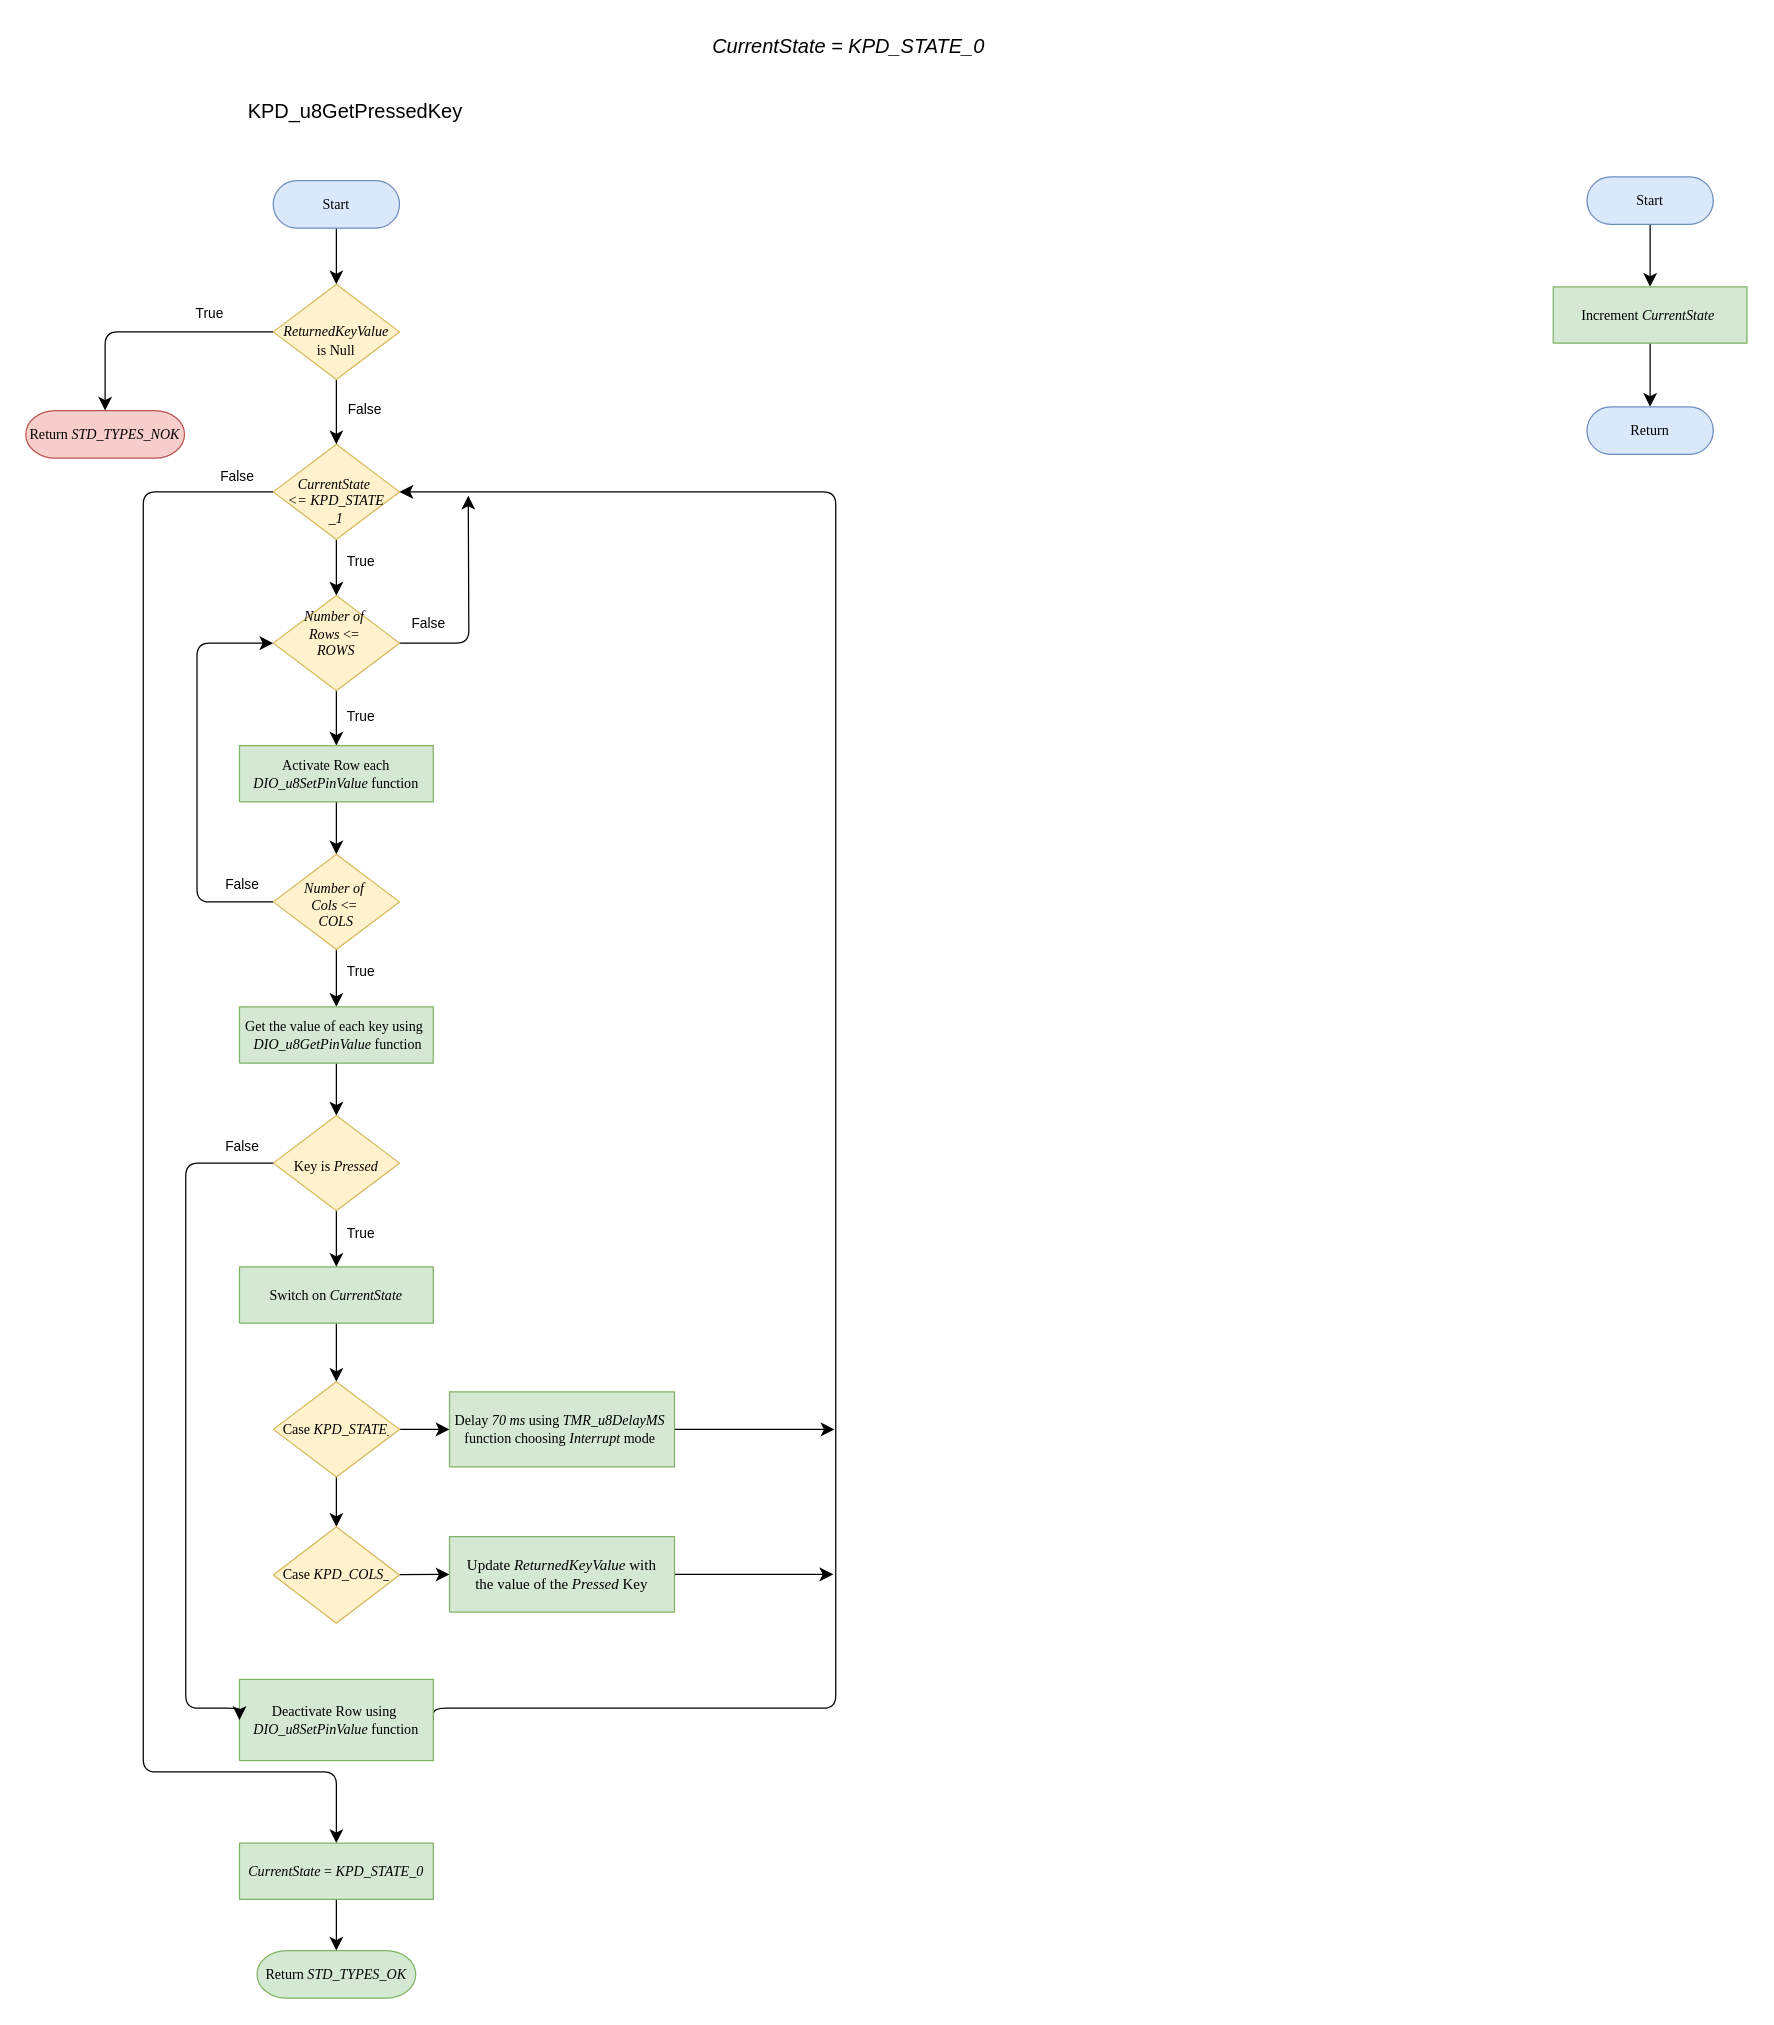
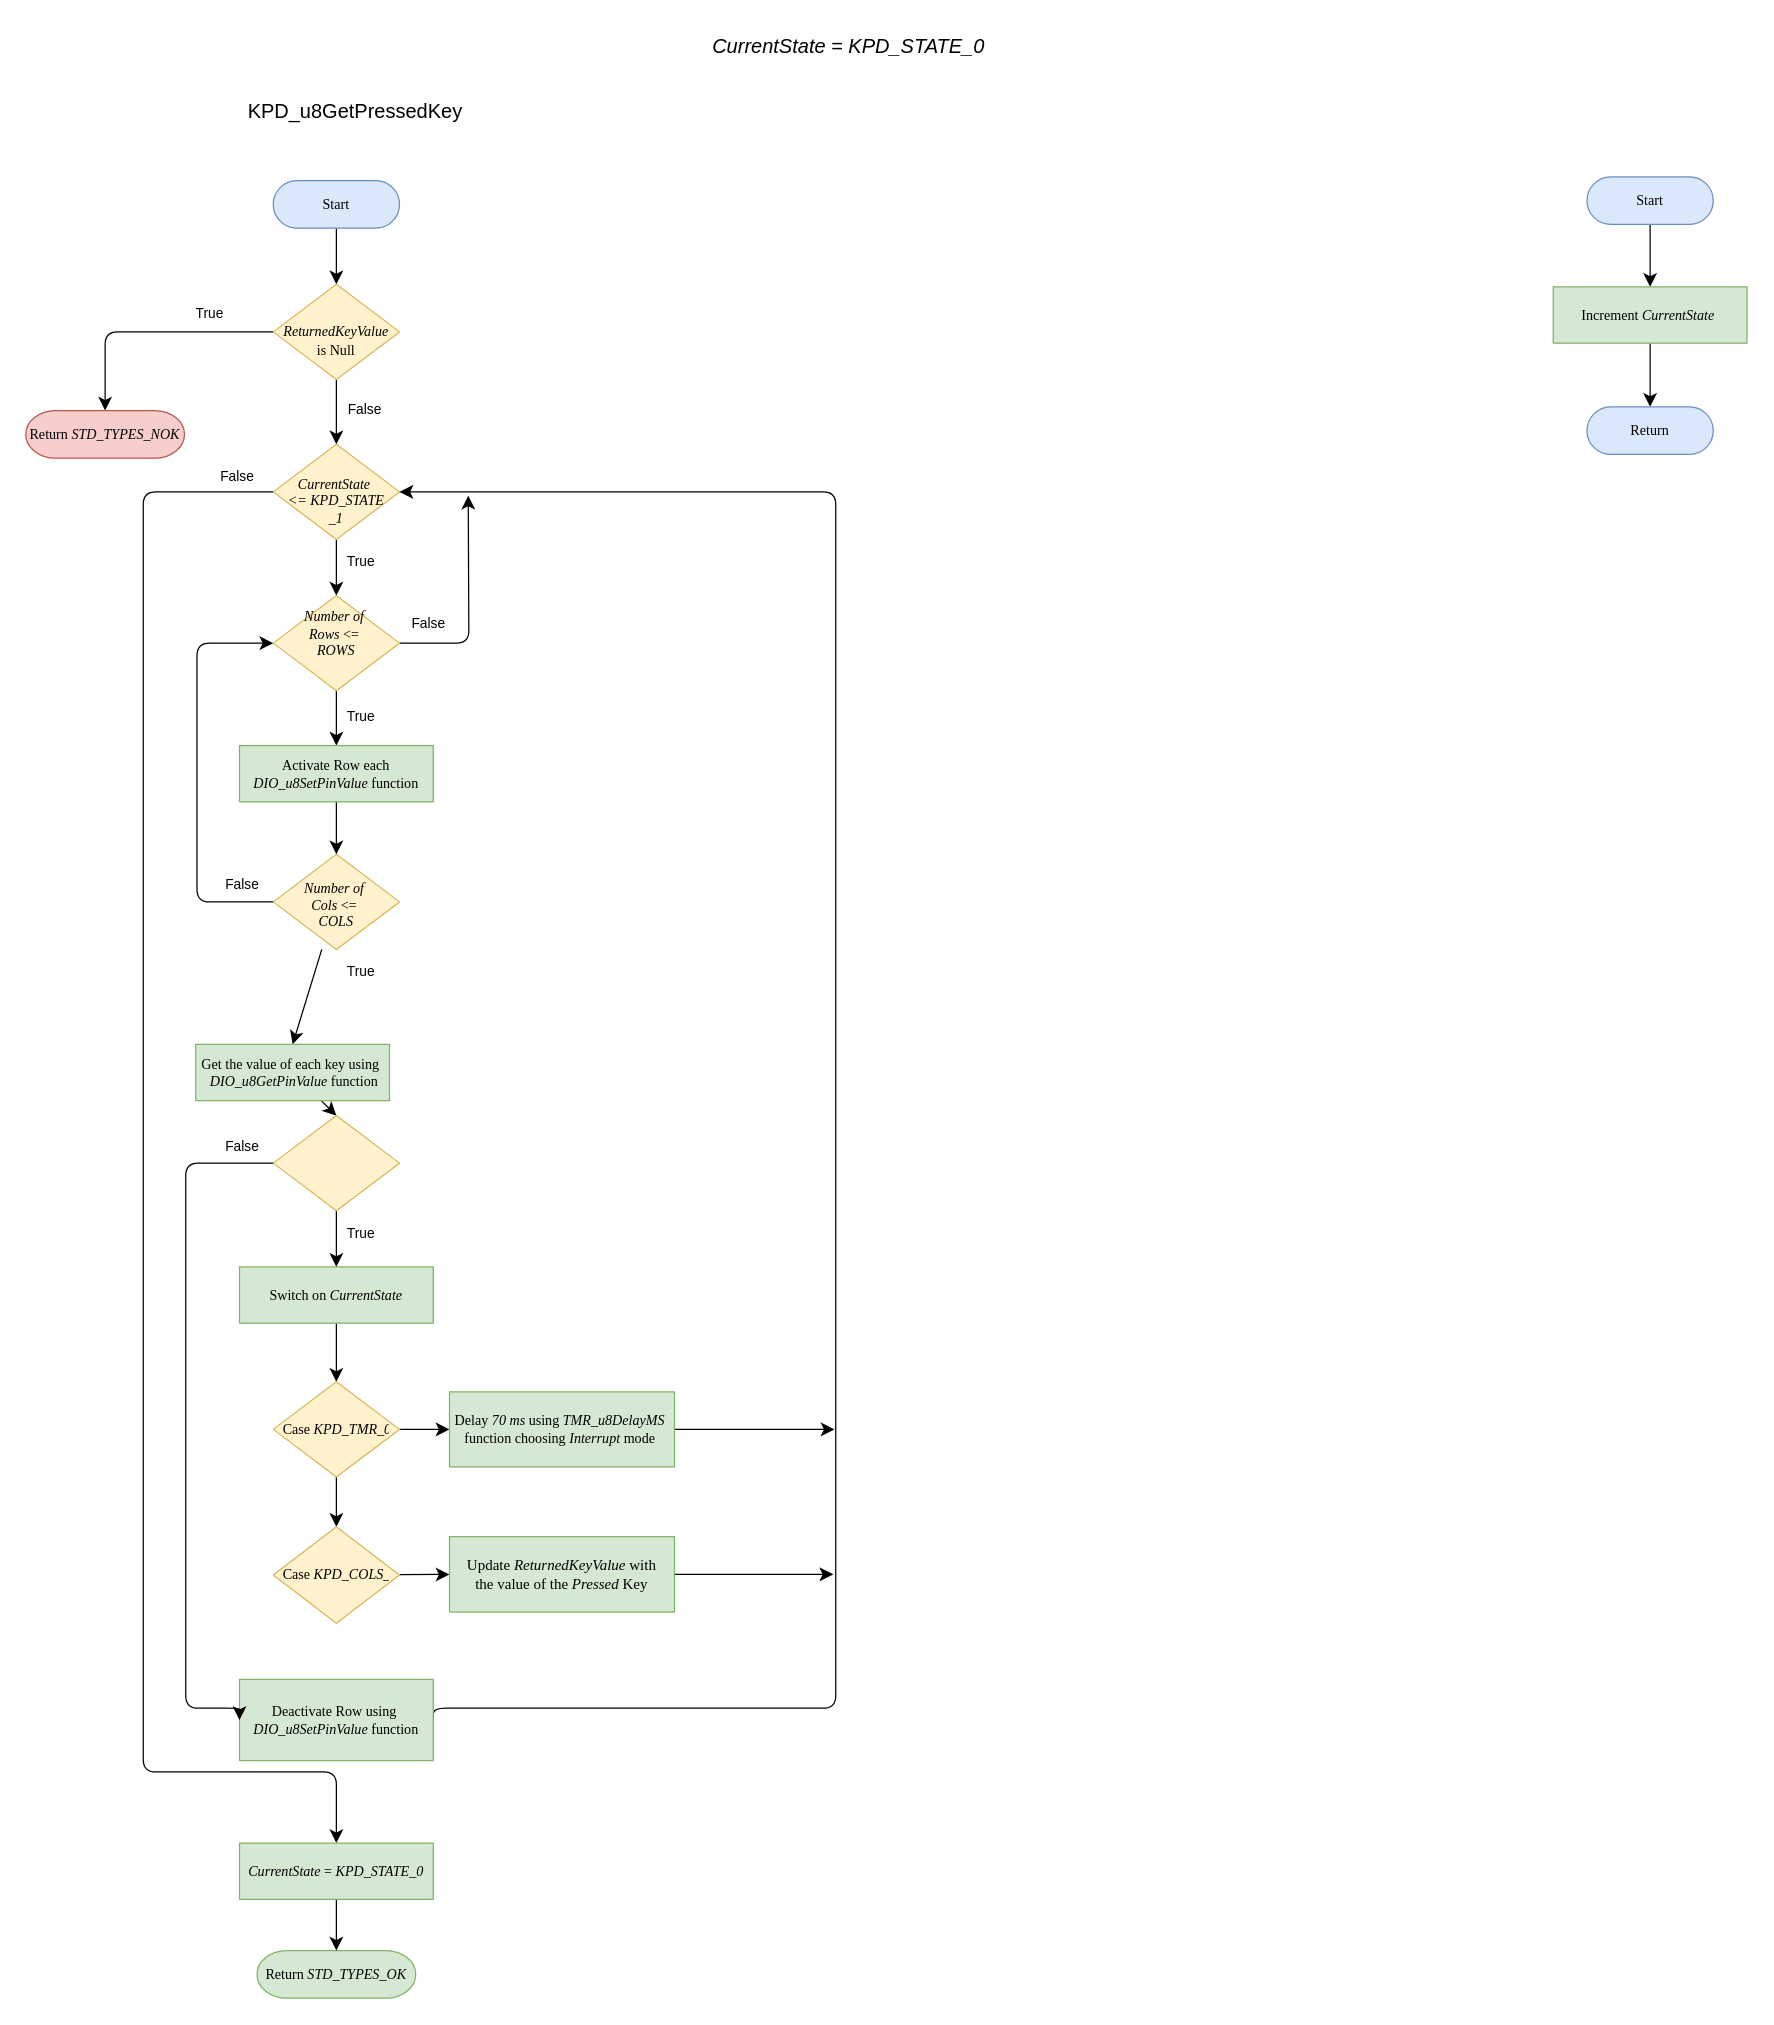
- <mxCell id="44" value="&lt;div style=&quot;font-size: 11.29px;&quot;&gt;Get the value of each key using&amp;nbsp;&lt;/div&gt;&lt;div style=&quot;font-size: 11.29px;&quot;&gt;&amp;nbsp;&lt;i style=&quot;border-color: var(--border-color);&quot;&gt;DIO_u8GetPinValue&lt;/i&gt;&amp;nbsp;function&lt;br&gt;&lt;/div&gt;" style="verticalAlign=middle;align=center;overflow=width;vsdxID=274;fillColor=#d5e8d4;shape=stencil(nZBLDoAgDERP0z3SIyjew0SURgSD+Lu9kMZoXLhwN9O+tukAlrNpJg1SzDH4QW/URgNYgZTkjA4UkwJUgGXng+6DX1zLfmoymdXo17xh5zmRJ6Q42BWCfc2oJfdAr+Yv+AP9Cb7OJ3H/2JG1HNGz/84klThPVCc=);strokeColor=#82b366;spacingTop=-1;spacingBottom=-1;spacingLeft=-1;spacingRight=-1;points=[[0,0.5,0],[1,0.5,0],[0.5,1,0],[0.5,0,0]];labelBackgroundColor=none;rounded=1;html=1;whiteSpace=wrap;fontFamily=Calibri;" vertex="1" parent="1"><mxGeometry x="191" y="805" width="155" height="45" as="geometry" /></mxCell>
+ <mxCell id="44" value="&lt;div style=&quot;font-size: 11.29px;&quot;&gt;Get the value of each key using&amp;nbsp;&lt;/div&gt;&lt;div style=&quot;font-size: 11.29px;&quot;&gt;&amp;nbsp;&lt;i style=&quot;border-color: var(--border-color);&quot;&gt;DIO_u8GetPinValue&lt;/i&gt;&amp;nbsp;function&lt;br&gt;&lt;/div&gt;" style="verticalAlign=middle;align=center;overflow=width;vsdxID=274;fillColor=#d5e8d4;shape=stencil(nZBLDoAgDERP0z3SIyjew0SURgSD+Lu9kMZoXLhwN9O+tukAlrNpJg1SzDH4QW/URgNYgZTkjA4UkwJUgGXng+6DX1zLfmoymdXo17xh5zmRJ6Q42BWCfc2oJfdAr+Yv+AP9Cb7OJ3H/2JG1HNGz/84klThPVCc=);strokeColor=#82b366;spacingTop=-1;spacingBottom=-1;spacingLeft=-1;spacingRight=-1;points=[[0,0.5,0],[1,0.5,0],[0.5,1,0],[0.5,0,0]];labelBackgroundColor=none;rounded=1;html=1;whiteSpace=wrap;fontFamily=Calibri;" vertex="1" parent="1"><mxGeometry x="156" y="835" width="155" height="45" as="geometry" /></mxCell>
- <mxCell id="47" value="&lt;div style=&quot;font-size: 11.29px;&quot;&gt;Key is &lt;i&gt;Pressed&lt;/i&gt;&lt;/div&gt;" style="text;vsdxID=219;fillColor=none;gradientColor=none;strokeColor=none;spacingTop=-1;spacingBottom=-1;spacingLeft=-1;spacingRight=-1;points=[[0,0.5,0],[1,0.5,0],[0.5,0,0],[0.5,1,0]];labelBackgroundColor=none;rounded=1;html=1;whiteSpace=wrap;verticalAlign=middle;align=center;overflow=width;;html=1;fontColor=#000000;fontFamily=Calibri;" vertex="1" parent="46"><mxGeometry x="8.16" y="12.0" width="84.67" height="57.15" as="geometry" /></mxCell>
- <mxCell id="10" value="&lt;div style=&quot;font-size: 11.29px;&quot;&gt;Case&lt;i&gt;&amp;nbsp;KPD_STATE_0&lt;/i&gt;&lt;/div&gt;" style="text;vsdxID=219;fillColor=none;gradientColor=none;strokeColor=none;spacingTop=-1;spacingBottom=-1;spacingLeft=-1;spacingRight=-1;points=[[0,0.5,0],[1,0.5,0],[0.5,0,0],[0.5,1,0]];labelBackgroundColor=none;rounded=1;html=1;whiteSpace=wrap;verticalAlign=middle;align=center;overflow=width;;html=1;fontColor=#000000;fontFamily=Calibri;" parent="9" vertex="1"><mxGeometry x="8.16" y="9.42" width="84.67" height="58.15" as="geometry" /></mxCell>
+ <mxCell id="10" value="&lt;div style=&quot;font-size: 11.29px;&quot;&gt;Case&lt;i&gt;&amp;nbsp;KPD_TMR_0&lt;/i&gt;&lt;/div&gt;" style="text;vsdxID=219;fillColor=none;gradientColor=none;strokeColor=none;spacingTop=-1;spacingBottom=-1;spacingLeft=-1;spacingRight=-1;points=[[0,0.5,0],[1,0.5,0],[0.5,0,0],[0.5,1,0]];labelBackgroundColor=none;rounded=1;html=1;whiteSpace=wrap;verticalAlign=middle;align=center;overflow=width;;html=1;fontColor=#000000;fontFamily=Calibri;" parent="9" vertex="1"><mxGeometry x="8.16" y="9.42" width="84.67" height="58.15" as="geometry" /></mxCell>
